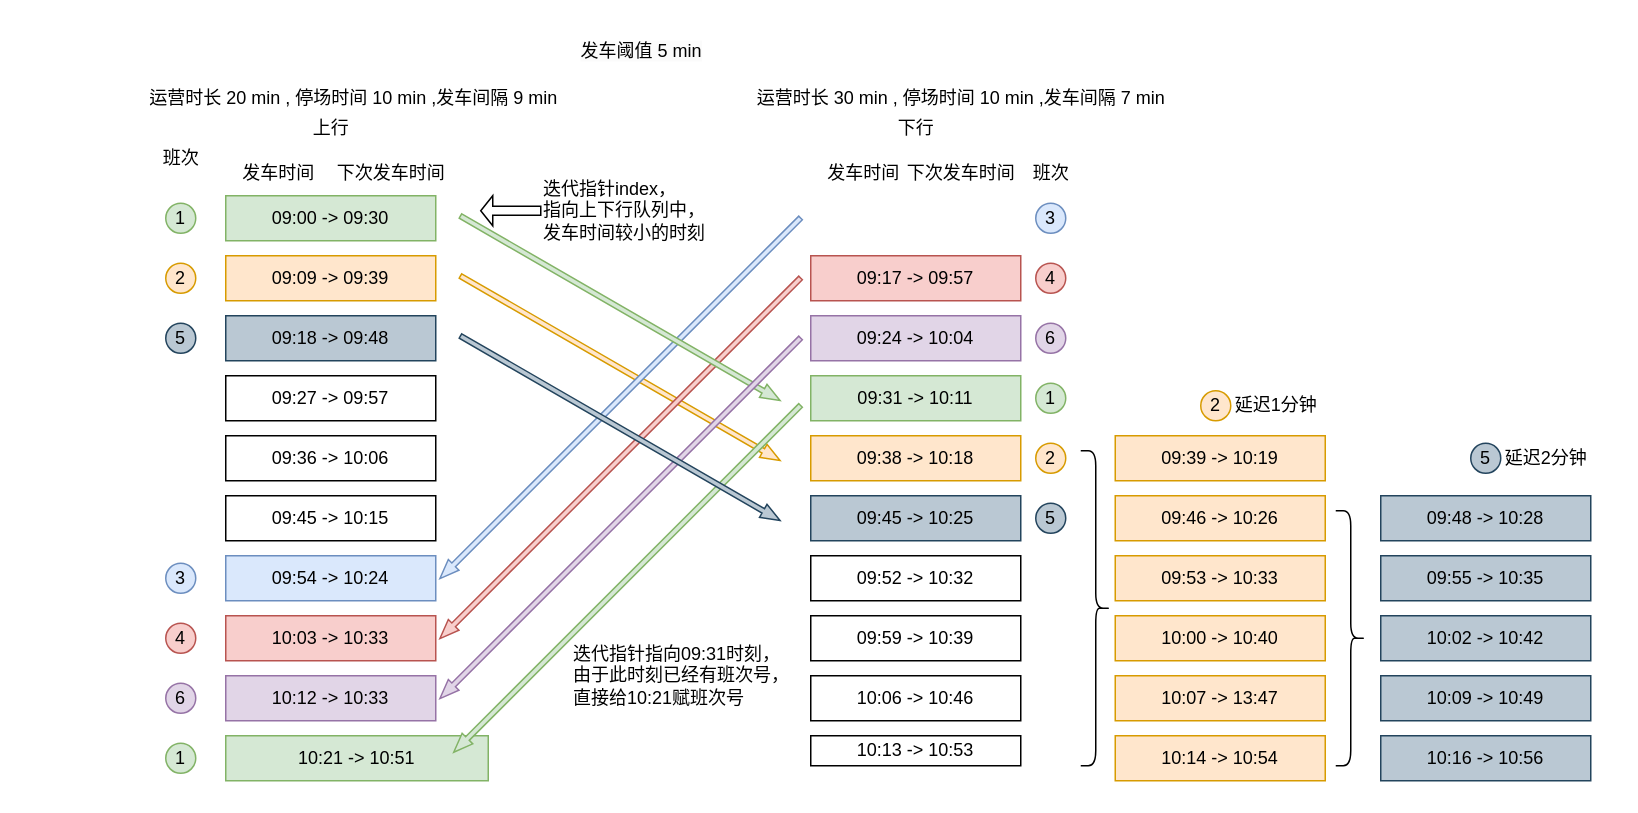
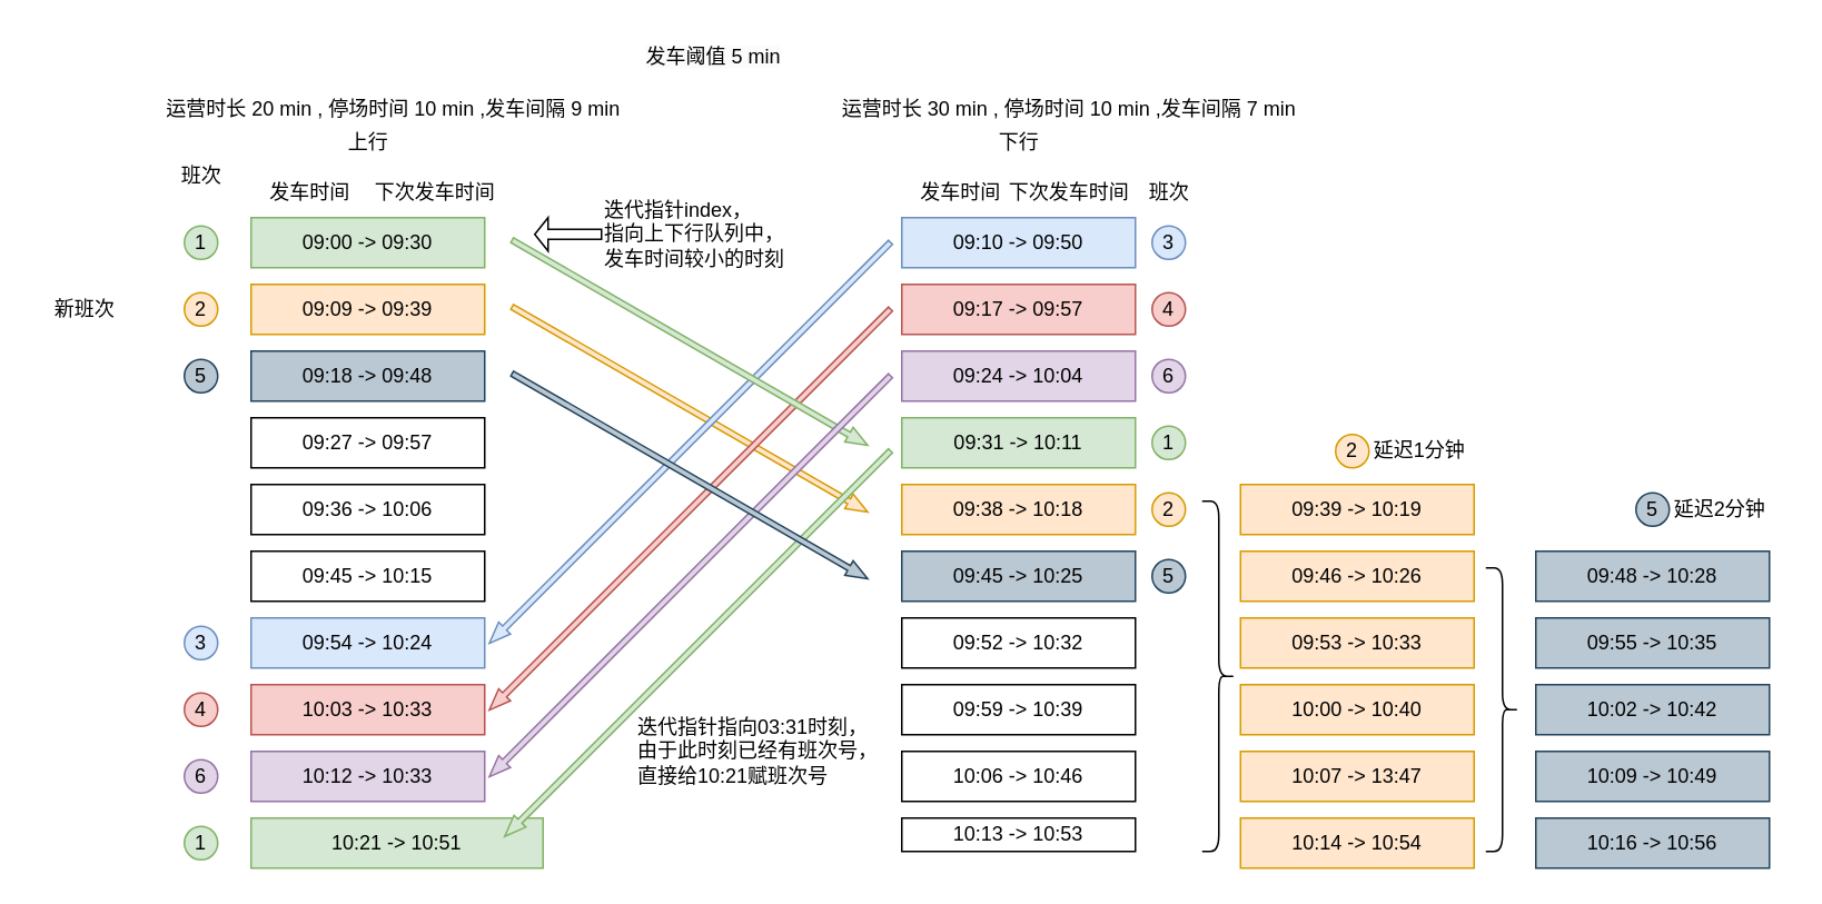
+ <mxCell id="14" value="09:10 -&amp;gt; 09:50" style="rounded=0;whiteSpace=wrap;html=1;fillColor=#dae8fc;strokeColor=#6c8ebf;" parent="1" vertex="1"><mxGeometry x="540" y="130" width="140" height="30" as="geometry" /></mxCell>
+ <mxCell id="26" value="新班次" style="text;html=1;align=center;verticalAlign=middle;resizable=0;points=[];autosize=1;strokeColor=none;fillColor=none;fontColor=#000000;" parent="1" vertex="1"><mxGeometry x="20" y="170" width="60" height="30" as="geometry" /></mxCell>
- <mxCell id="56" value="迭代指针指向09:31时刻，&lt;br&gt;由于此时刻已经有班次号，&lt;br&gt;直接给10:21赋班次号" style="text;html=1;align=left;verticalAlign=middle;resizable=0;points=[];autosize=1;strokeColor=none;fillColor=none;" parent="1" vertex="1"><mxGeometry x="380" y="420" width="170" height="60" as="geometry" /></mxCell>
+ <mxCell id="56" value="迭代指针指向03:31时刻，&lt;br&gt;由于此时刻已经有班次号，&lt;br&gt;直接给10:21赋班次号" style="text;html=1;align=left;verticalAlign=middle;resizable=0;points=[];autosize=1;strokeColor=none;fillColor=none;" parent="1" vertex="1"><mxGeometry x="380" y="420" width="170" height="60" as="geometry" /></mxCell>
